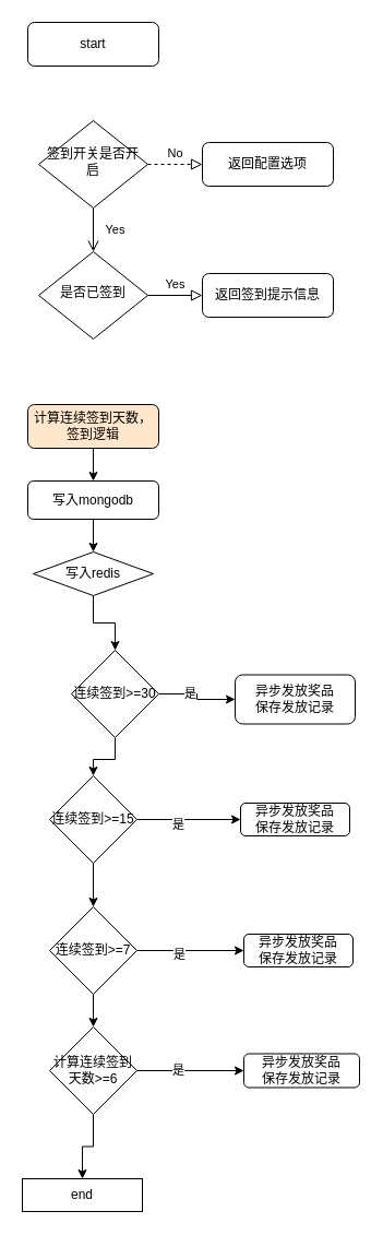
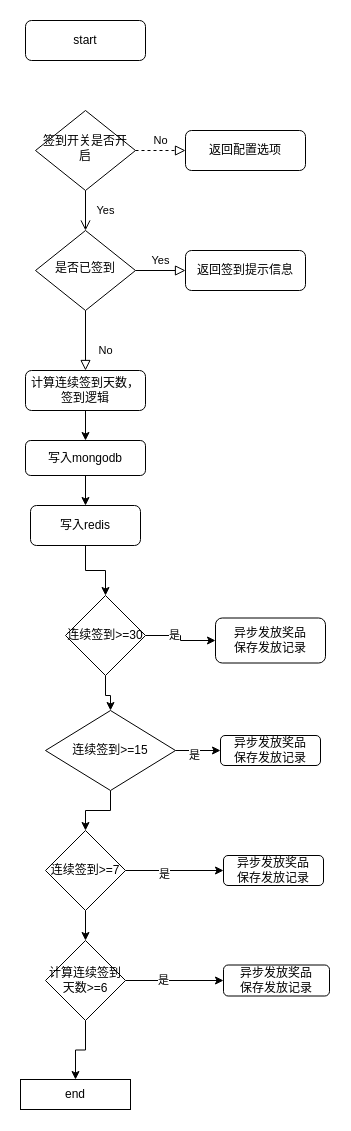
+ <mxCell id="7" value="No" style="rounded=0;html=1;jettySize=auto;orthogonalLoop=1;fontSize=11;endArrow=block;endFill=0;endSize=8;strokeWidth=1;shadow=0;labelBackgroundColor=none;edgeStyle=orthogonalEdgeStyle;fontFamily=Helvetica;" parent="1" source="9" target="11" edge="1"><mxGeometry x="0.333" y="20" relative="1" as="geometry"><mxPoint as="offset" /></mxGeometry></mxCell>
- <mxCell id="11" value="计算连续签到天数，签到逻辑" style="rounded=1;whiteSpace=wrap;html=1;fontSize=12;glass=0;strokeWidth=1;shadow=0;fontFamily=Helvetica;fillColor=#ffe6cc;" parent="1" vertex="1"><mxGeometry x="25" y="370" width="120" height="40" as="geometry" /></mxCell>
+ <mxCell id="11" value="计算连续签到天数，签到逻辑" style="rounded=1;whiteSpace=wrap;html=1;fontSize=12;glass=0;strokeWidth=1;shadow=0;fontFamily=Helvetica;" parent="1" vertex="1"><mxGeometry x="25" y="370" width="120" height="40" as="geometry" /></mxCell>
- <mxCell id="24" value="写入redis" style="rhombus;whiteSpace=wrap;html=1;fontFamily=Helvetica;" parent="1" vertex="1"><mxGeometry x="30" y="505" width="110" height="40" as="geometry" /></mxCell>
+ <mxCell id="24" value="写入redis" style="rounded=1;whiteSpace=wrap;html=1;fontFamily=Helvetica;" parent="1" vertex="1"><mxGeometry x="30" y="505" width="110" height="40" as="geometry" /></mxCell>
- <mxCell id="21" value="连续签到&amp;gt;=15" style="rhombus;whiteSpace=wrap;html=1;fontFamily=Helvetica;" parent="1" vertex="1"><mxGeometry x="45" y="710" width="80" height="80" as="geometry" /></mxCell>
+ <mxCell id="21" value="连续签到&amp;gt;=15" style="rhombus;whiteSpace=wrap;html=1;fontFamily=Helvetica;" parent="1" vertex="1"><mxGeometry x="45" y="710" width="130" height="80" as="geometry" /></mxCell>
